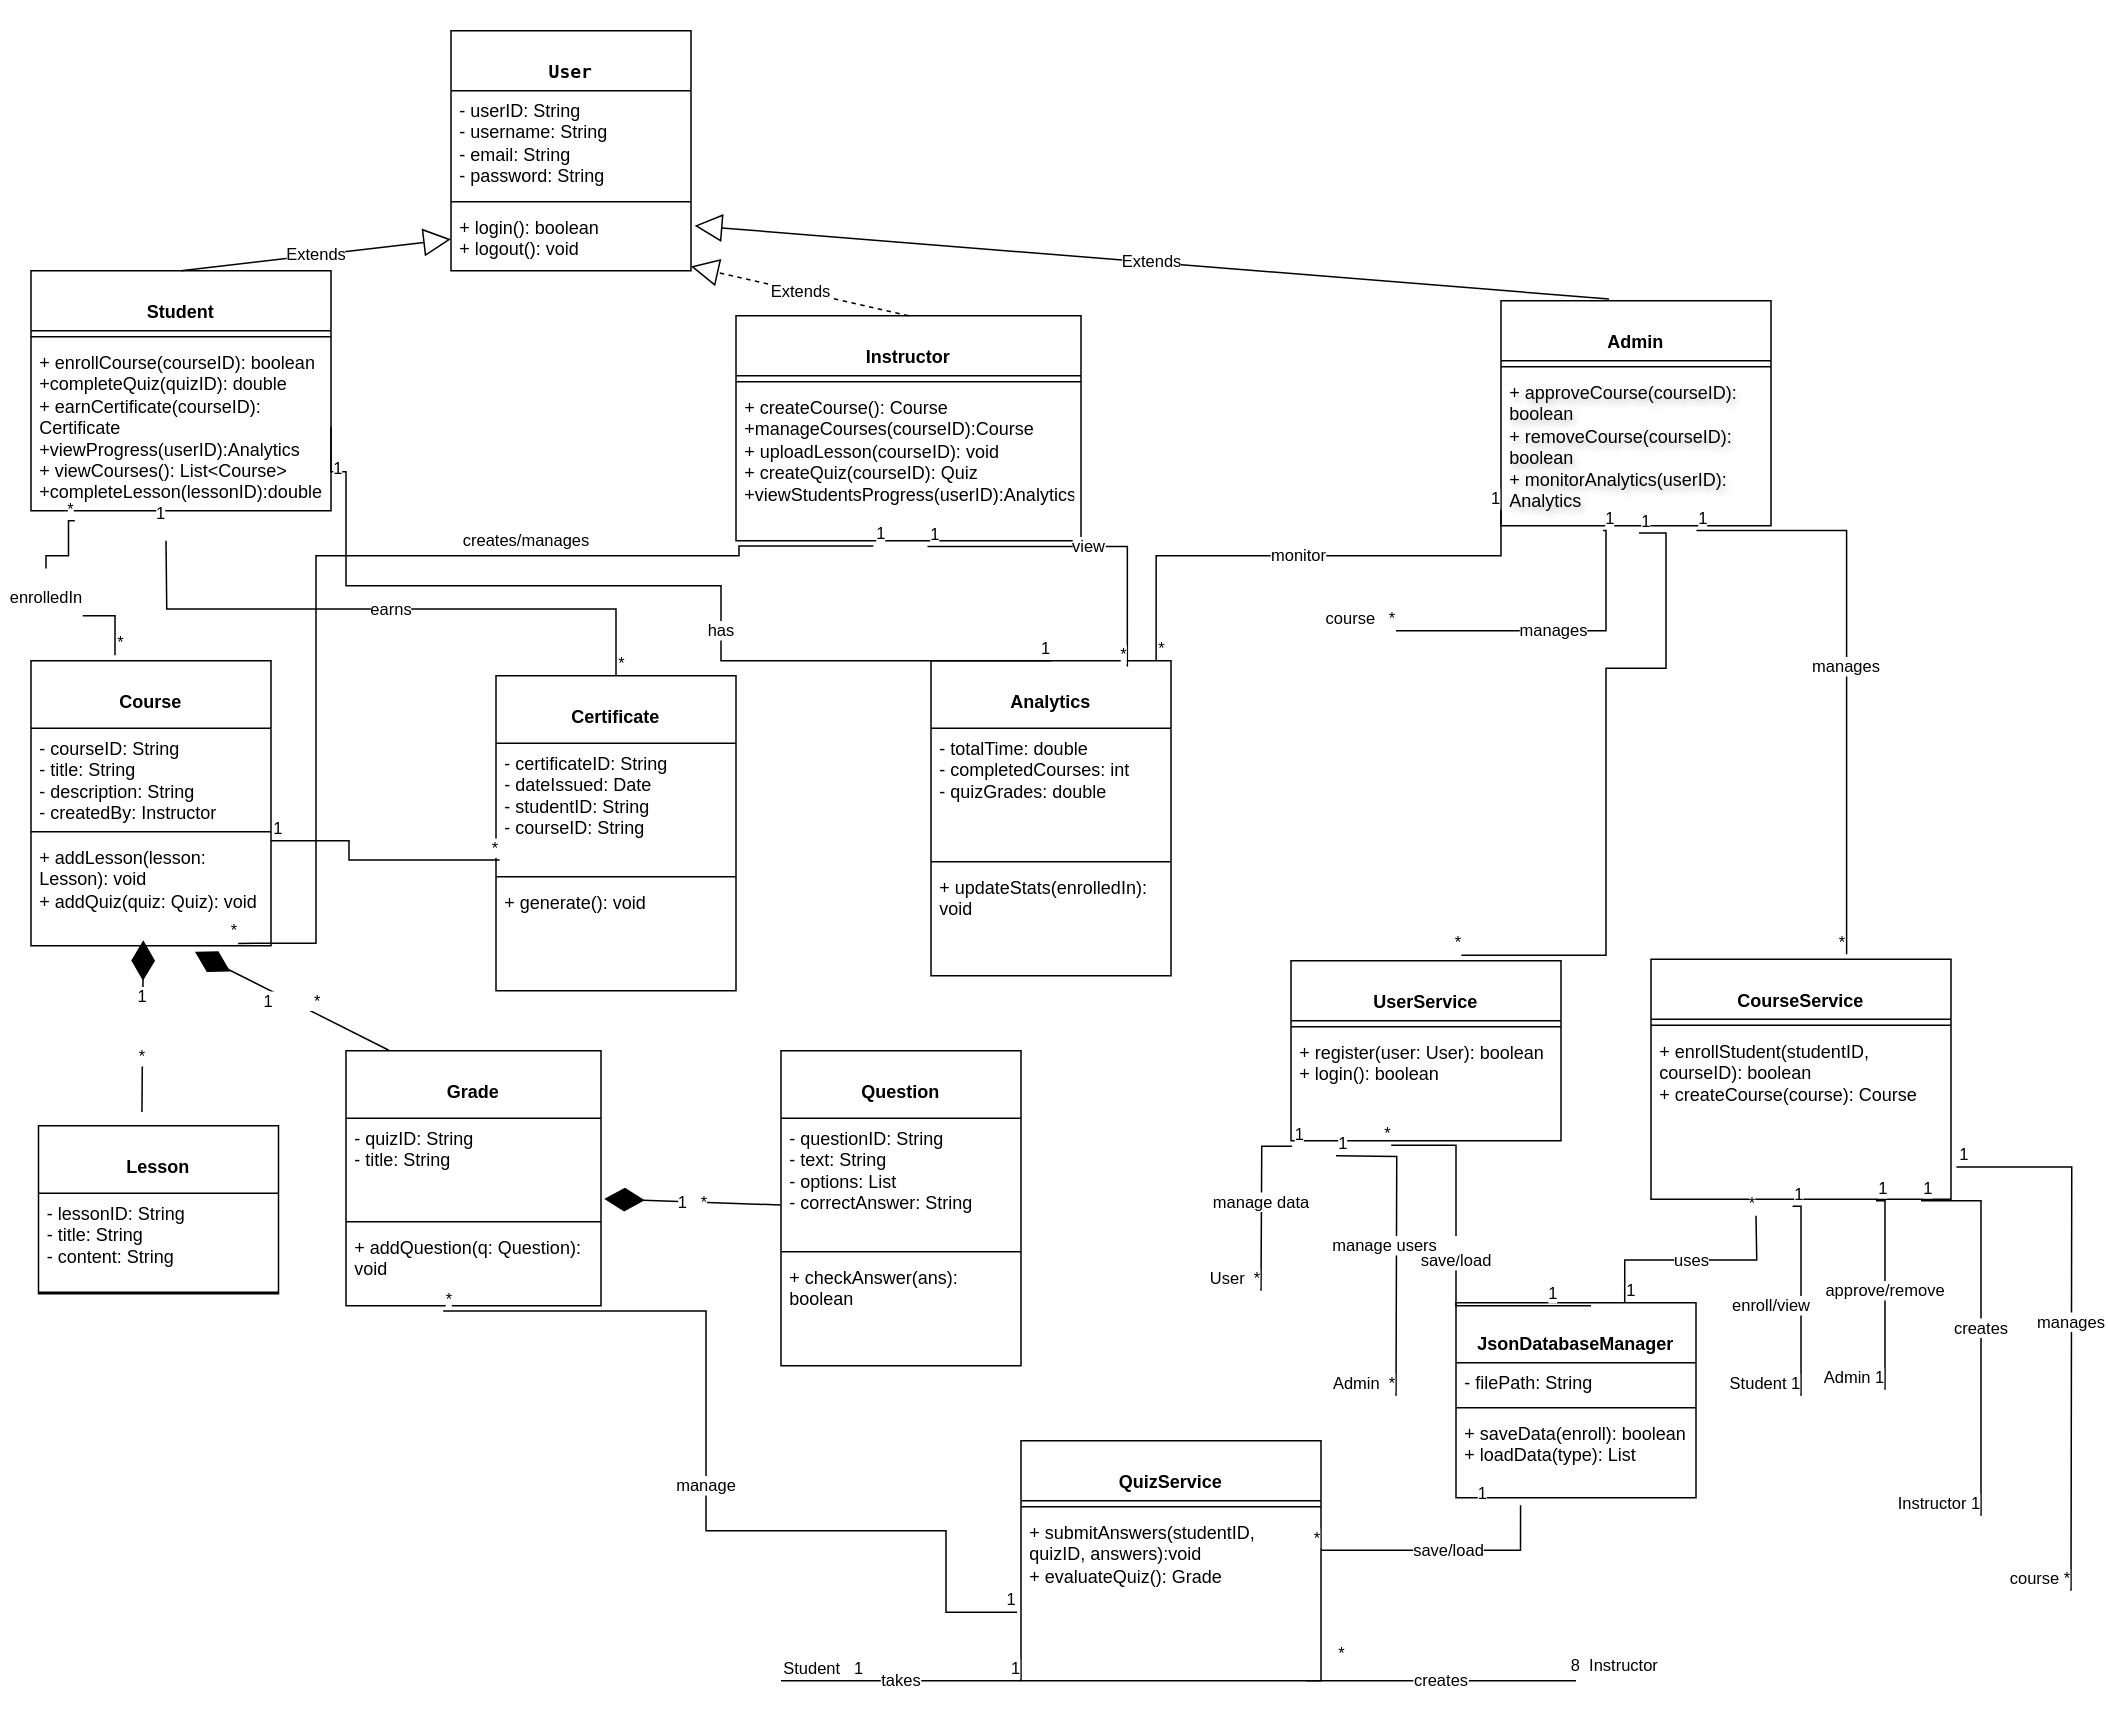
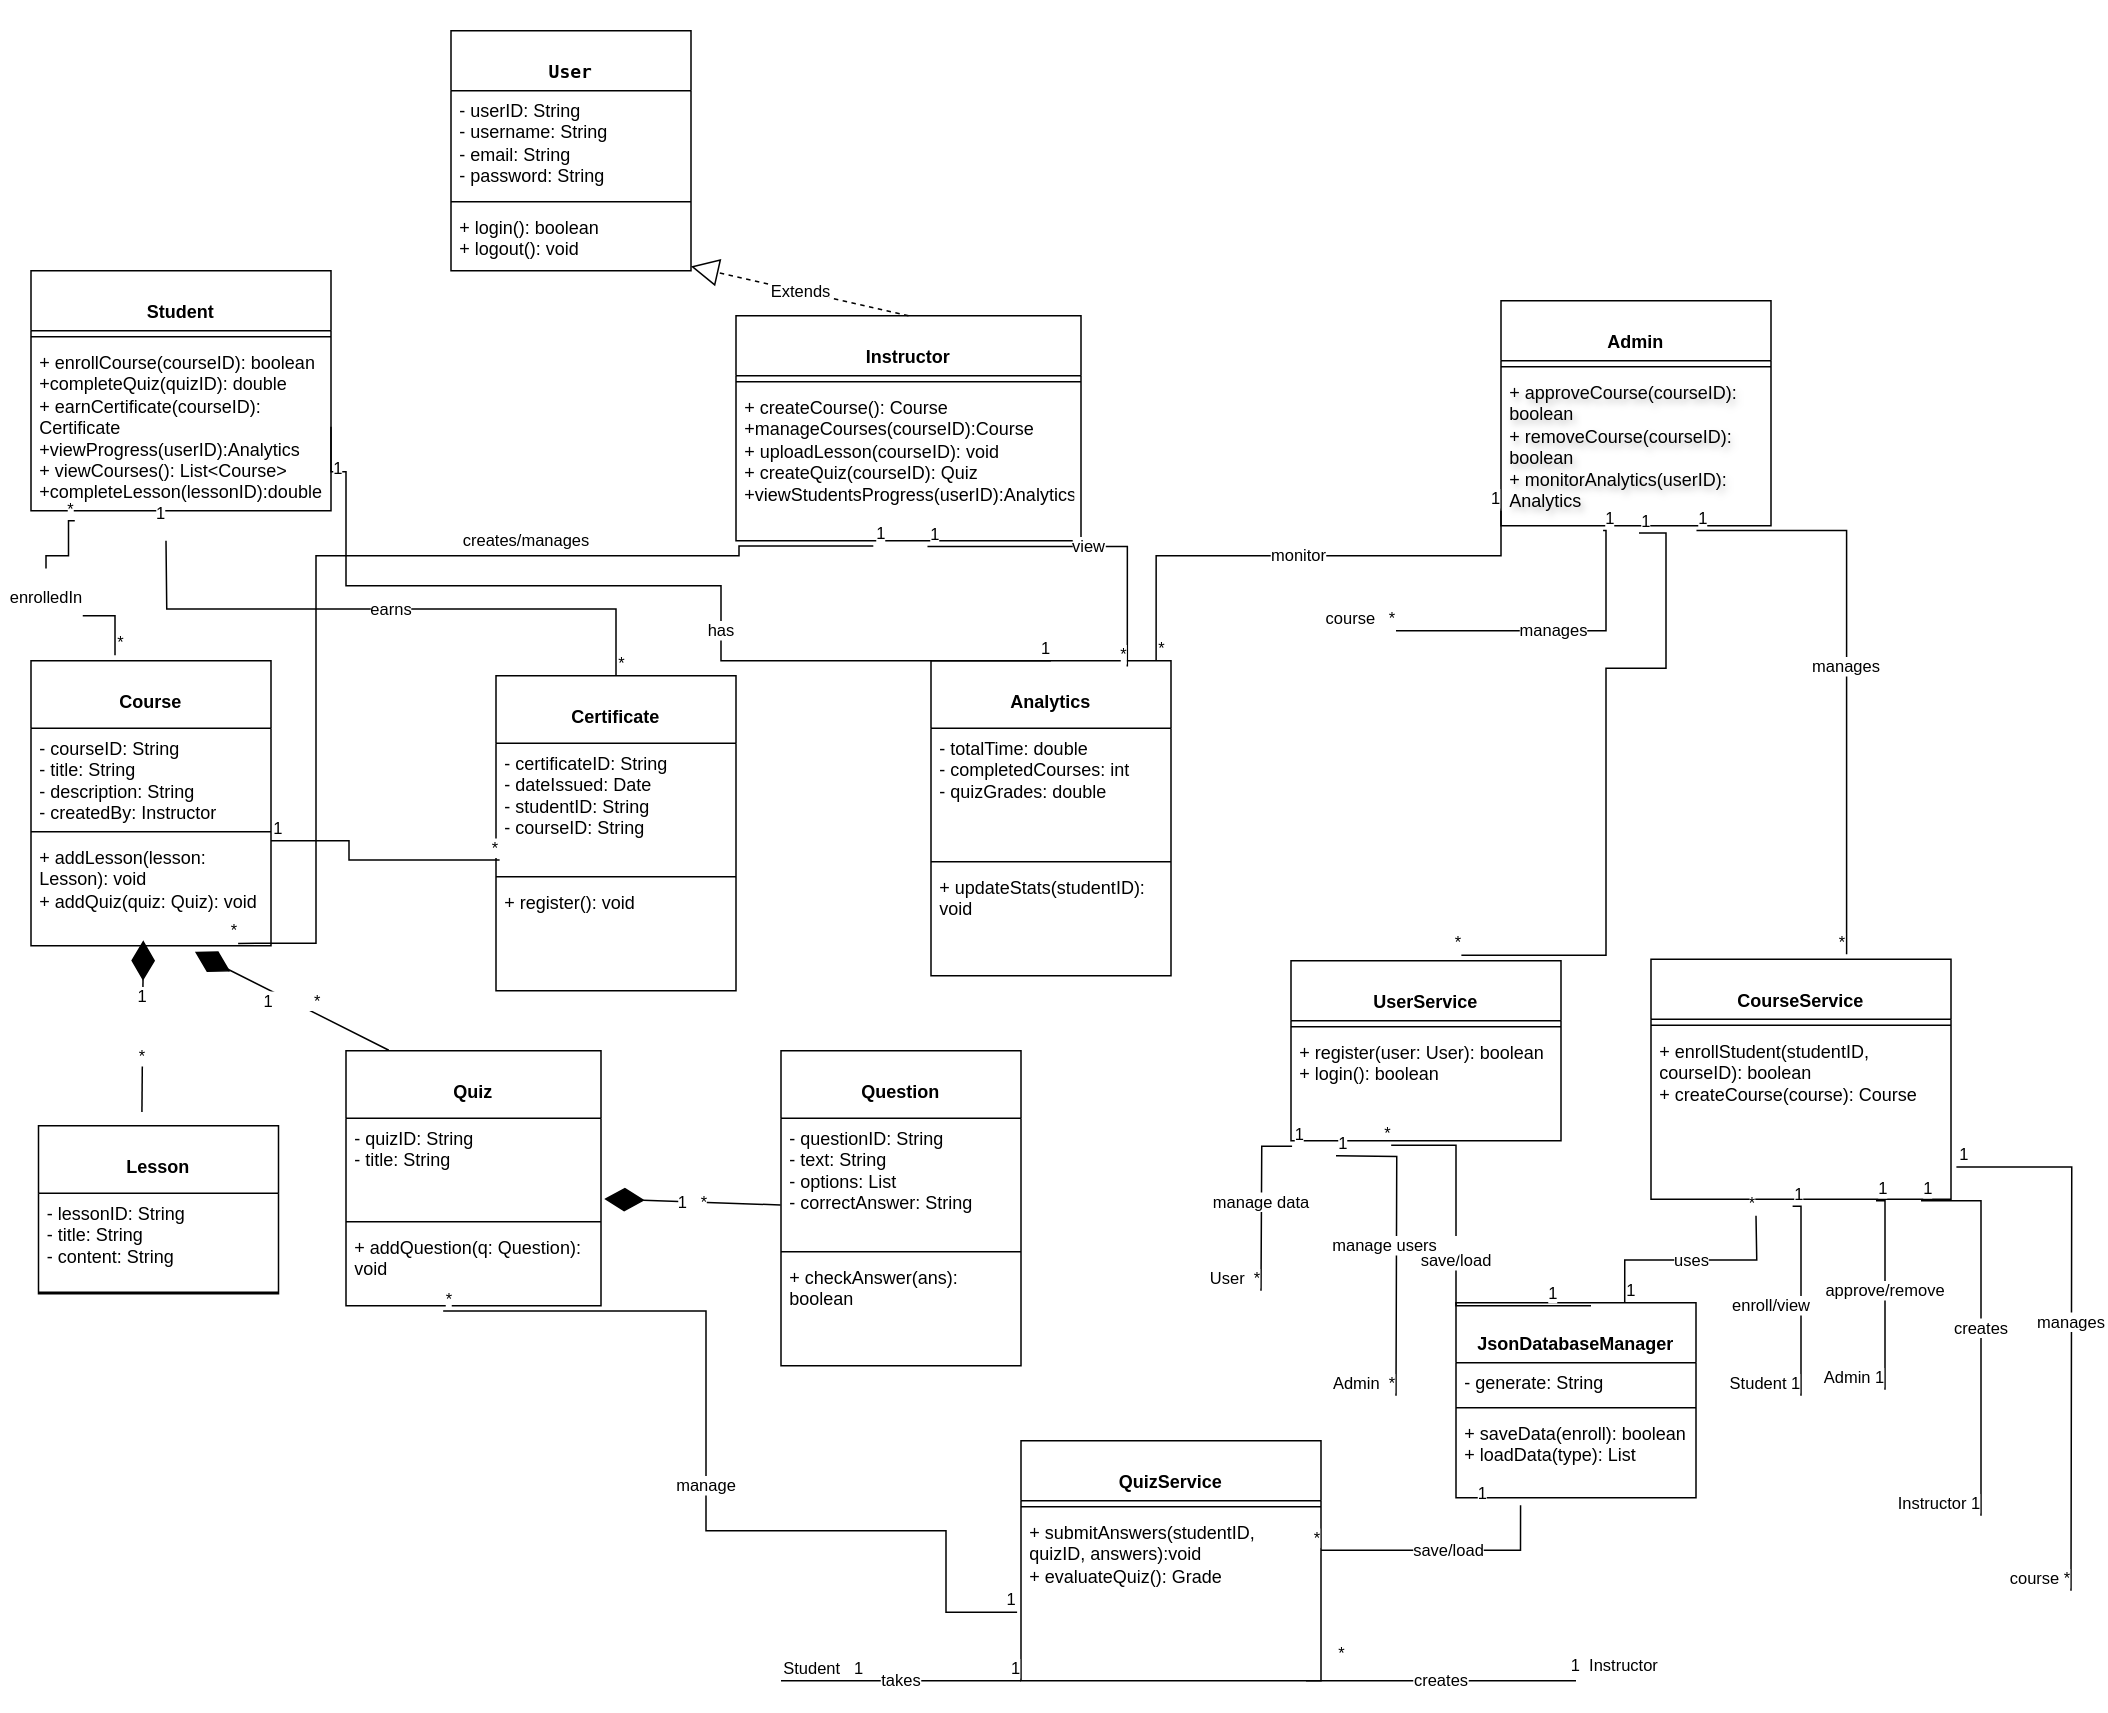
- <mxCell id="16" value="Extends" style="endArrow=block;endSize=16;endFill=0;html=1;rounded=0;exitX=0.5;exitY=0;exitDx=0;exitDy=0;entryX=0;entryY=0.5;entryDx=0;entryDy=0;" parent="1" source="6" target="5" edge="1"><mxGeometry width="160" relative="1" as="geometry"><mxPoint x="290" y="180" as="sourcePoint" /><mxPoint x="500" y="180" as="targetPoint" /></mxGeometry></mxCell>
- <mxCell id="17" value="Extends" style="endArrow=block;endSize=16;endFill=0;html=1;rounded=0;exitX=0.4;exitY=-0.008;exitDx=0;exitDy=0;entryX=1.015;entryY=0.286;entryDx=0;entryDy=0;exitPerimeter=0;entryPerimeter=0;" parent="1" source="12" target="5" edge="1"><mxGeometry width="160" relative="1" as="geometry"><mxPoint x="610" y="161" as="sourcePoint" /><mxPoint x="810" y="100" as="targetPoint" /></mxGeometry></mxCell>
- <mxCell id="40" value="&lt;div&gt;+ updateStats(enrolledIn): void&lt;/div&gt;&lt;div&gt;&lt;br&gt;&lt;/div&gt;" style="text;strokeColor=none;fillColor=none;align=left;verticalAlign=top;spacingLeft=4;spacingRight=4;overflow=hidden;rotatable=0;points=[[0,0.5],[1,0.5]];portConstraint=eastwest;whiteSpace=wrap;html=1;" parent="37" vertex="1"><mxGeometry y="138" width="160" height="72" as="geometry" /></mxCell>
+ <mxCell id="40" value="&lt;div&gt;+ updateStats(studentID): void&lt;/div&gt;&lt;div&gt;&lt;br&gt;&lt;/div&gt;" style="text;strokeColor=none;fillColor=none;align=left;verticalAlign=top;spacingLeft=4;spacingRight=4;overflow=hidden;rotatable=0;points=[[0,0.5],[1,0.5]];portConstraint=eastwest;whiteSpace=wrap;html=1;" parent="37" vertex="1"><mxGeometry y="138" width="160" height="72" as="geometry" /></mxCell>
- <mxCell id="36" value="+ generate(): void" style="text;strokeColor=none;fillColor=none;align=left;verticalAlign=top;spacingLeft=4;spacingRight=4;overflow=hidden;rotatable=0;points=[[0,0.5],[1,0.5]];portConstraint=eastwest;whiteSpace=wrap;html=1;" parent="33" vertex="1"><mxGeometry y="138" width="160" height="72" as="geometry" /></mxCell>
+ <mxCell id="36" value="+ register(): void" style="text;strokeColor=none;fillColor=none;align=left;verticalAlign=top;spacingLeft=4;spacingRight=4;overflow=hidden;rotatable=0;points=[[0,0.5],[1,0.5]];portConstraint=eastwest;whiteSpace=wrap;html=1;" parent="33" vertex="1"><mxGeometry y="138" width="160" height="72" as="geometry" /></mxCell>
- <mxCell id="25" value="&#10;Grade&#10;&#10;" style="swimlane;fontStyle=1;align=center;verticalAlign=top;childLayout=stackLayout;horizontal=1;startSize=45;horizontalStack=0;resizeParent=1;resizeParentMax=0;resizeLast=0;collapsible=1;marginBottom=0;whiteSpace=wrap;html=1;" parent="1" vertex="1"><mxGeometry x="230" y="700" width="170" height="170" as="geometry" /></mxCell>
+ <mxCell id="25" value="&#10;Quiz&#10;&#10;" style="swimlane;fontStyle=1;align=center;verticalAlign=top;childLayout=stackLayout;horizontal=1;startSize=45;horizontalStack=0;resizeParent=1;resizeParentMax=0;resizeLast=0;collapsible=1;marginBottom=0;whiteSpace=wrap;html=1;" parent="1" vertex="1"><mxGeometry x="230" y="700" width="170" height="170" as="geometry" /></mxCell>
- <mxCell id="63" value="- filePath: String" style="text;strokeColor=none;fillColor=none;align=left;verticalAlign=top;spacingLeft=4;spacingRight=4;overflow=hidden;rotatable=0;points=[[0,0.5],[1,0.5]];portConstraint=eastwest;whiteSpace=wrap;html=1;" parent="59" vertex="1"><mxGeometry y="40" width="160" height="26" as="geometry" /></mxCell>
+ <mxCell id="63" value="- generate: String" style="text;strokeColor=none;fillColor=none;align=left;verticalAlign=top;spacingLeft=4;spacingRight=4;overflow=hidden;rotatable=0;points=[[0,0.5],[1,0.5]];portConstraint=eastwest;whiteSpace=wrap;html=1;" parent="59" vertex="1"><mxGeometry y="40" width="160" height="26" as="geometry" /></mxCell>
- <mxCell id="123" value="8&amp;nbsp; Instructor&amp;nbsp;" style="edgeLabel;resizable=0;html=1;align=left;verticalAlign=bottom;" parent="1" connectable="0" vertex="1"><mxGeometry x="1050" y="1110" as="geometry"><mxPoint x="-5" y="8" as="offset" /></mxGeometry></mxCell>
+ <mxCell id="123" value="1&amp;nbsp; Instructor&amp;nbsp;" style="edgeLabel;resizable=0;html=1;align=left;verticalAlign=bottom;" parent="1" connectable="0" vertex="1"><mxGeometry x="1050" y="1110" as="geometry"><mxPoint x="-5" y="8" as="offset" /></mxGeometry></mxCell>
